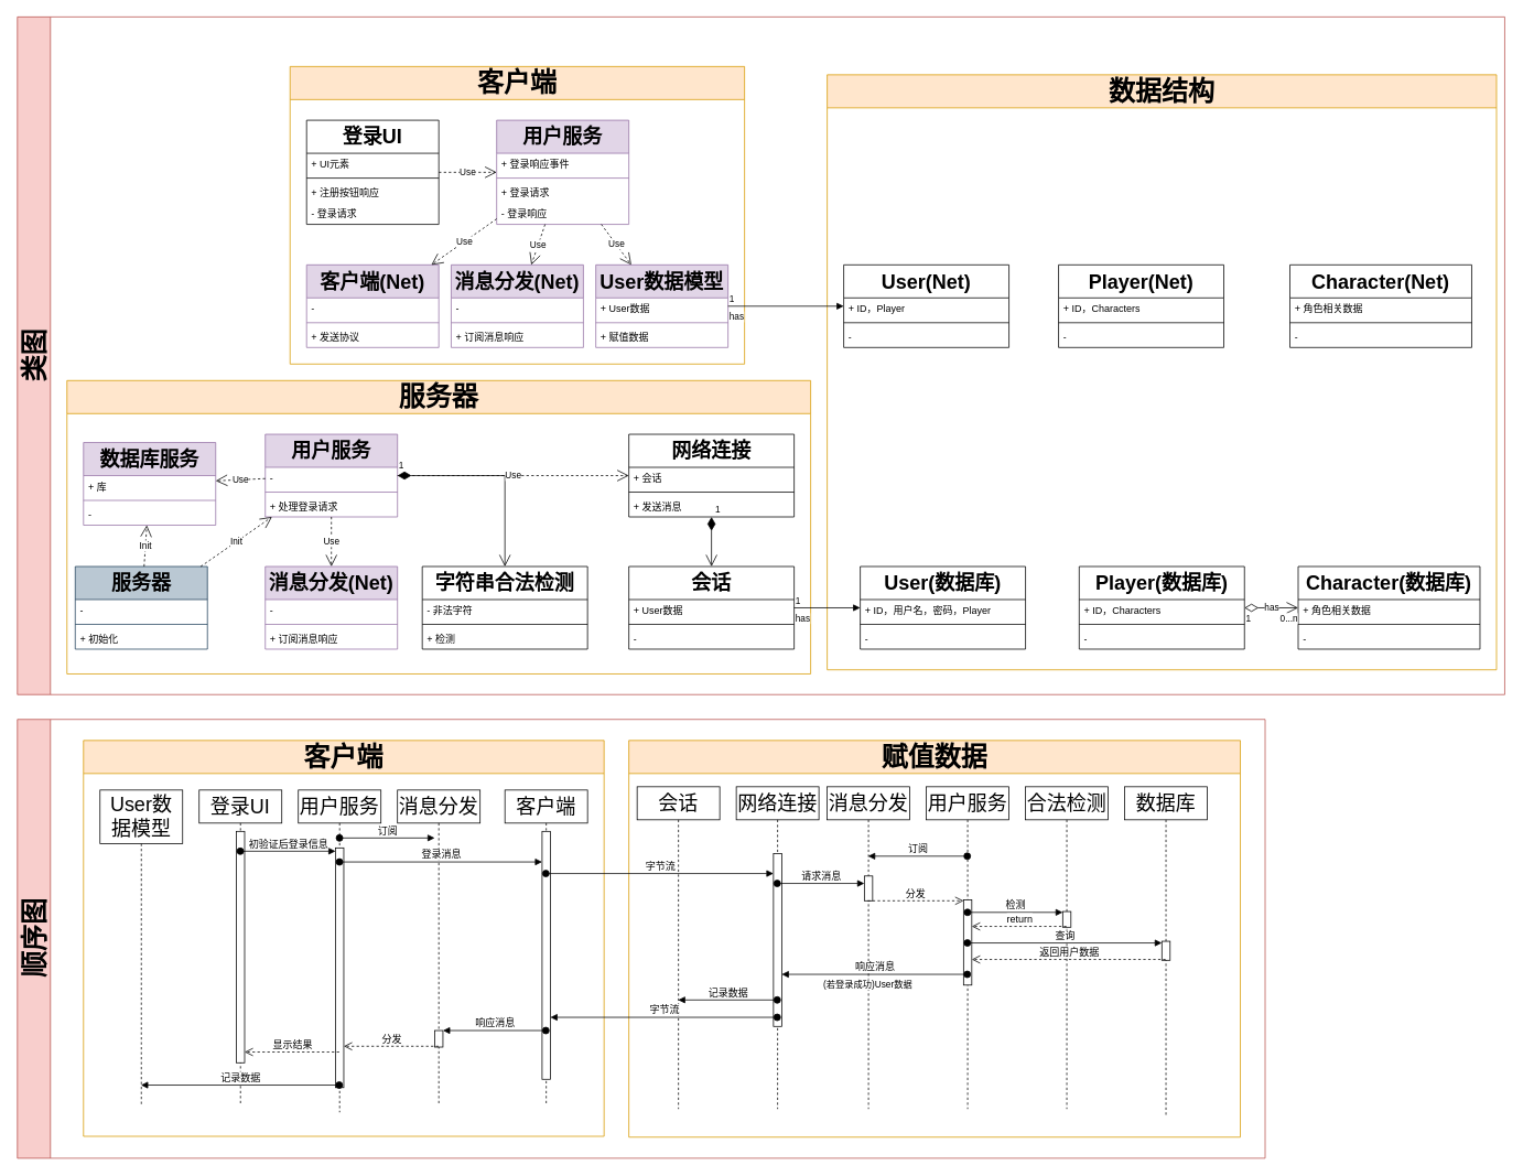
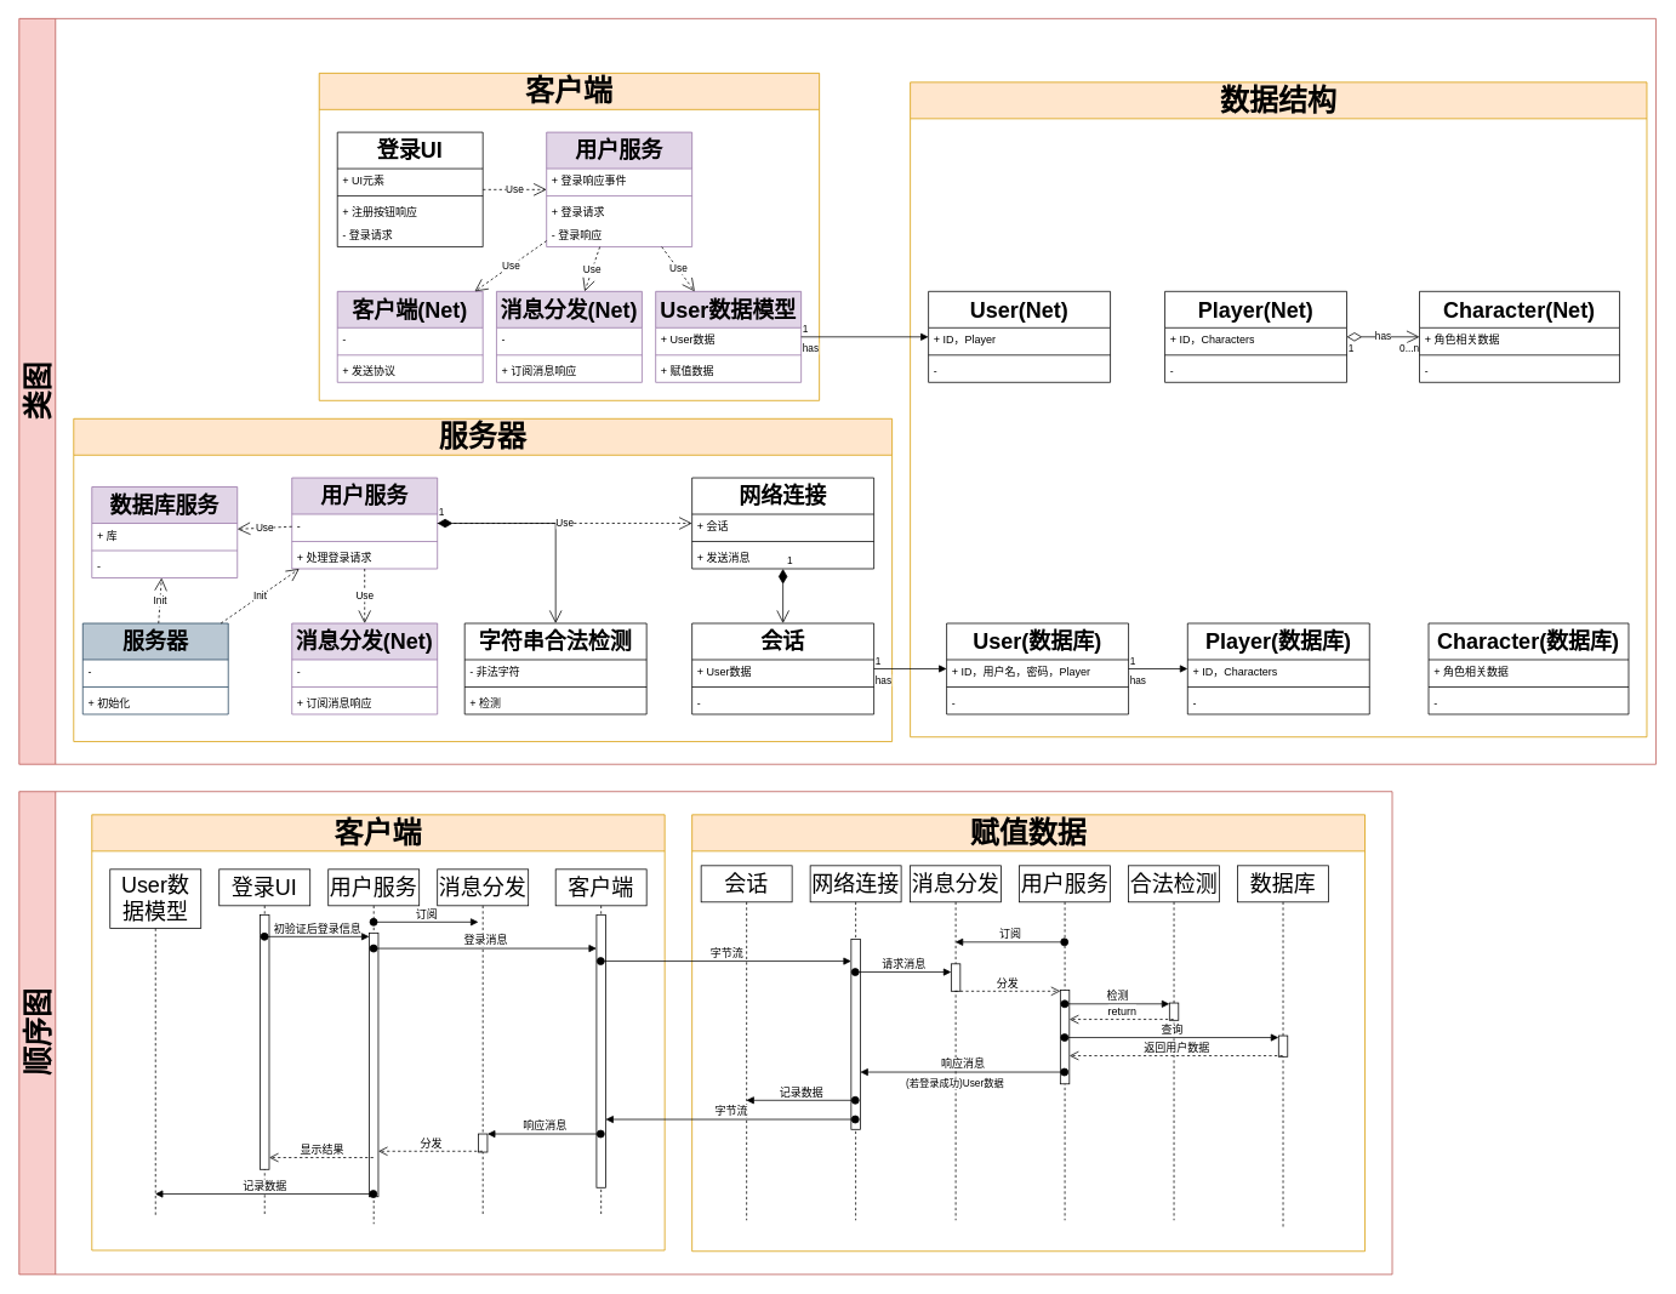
+ <mxCell id="82" value="has" style="endArrow=open;html=1;endSize=12;startArrow=diamondThin;startSize=14;startFill=0;edgeStyle=orthogonalEdgeStyle;rounded=0;" parent="66" source="78" target="85" edge="1"><mxGeometry relative="1" as="geometry"><mxPoint x="390" y="180" as="sourcePoint" /><mxPoint x="550" y="180" as="targetPoint" /></mxGeometry></mxCell>
+ <mxCell id="83" value="1" style="edgeLabel;resizable=0;html=1;align=left;verticalAlign=top;" parent="82" connectable="0" vertex="1"><mxGeometry x="-1" relative="1" as="geometry" /></mxCell>
+ <mxCell id="84" value="0...n" style="edgeLabel;resizable=0;html=1;align=right;verticalAlign=top;" parent="82" connectable="0" vertex="1"><mxGeometry x="1" relative="1" as="geometry" /></mxCell>
+ <mxCell id="89" value="has" style="endArrow=block;endFill=1;html=1;edgeStyle=orthogonalEdgeStyle;align=left;verticalAlign=top;rounded=0;" parent="66" source="95" target="91" edge="1"><mxGeometry x="-1" relative="1" as="geometry"><mxPoint x="240" y="540" as="sourcePoint" /><mxPoint x="400" y="540" as="targetPoint" /></mxGeometry></mxCell>
+ <mxCell id="90" value="1" style="edgeLabel;resizable=0;html=1;align=left;verticalAlign=bottom;" parent="89" connectable="0" vertex="1"><mxGeometry x="-1" relative="1" as="geometry" /></mxCell>
- <mxCell id="71" value="has" style="endArrow=open;html=1;endSize=12;startArrow=diamondThin;startSize=14;startFill=0;edgeStyle=orthogonalEdgeStyle;rounded=0;" parent="66" source="91" target="67" edge="1"><mxGeometry relative="1" as="geometry"><mxPoint x="390" y="440" as="sourcePoint" /><mxPoint x="550" y="440" as="targetPoint" /></mxGeometry></mxCell>
- <mxCell id="72" value="1" style="edgeLabel;resizable=0;html=1;align=left;verticalAlign=top;" parent="71" connectable="0" vertex="1"><mxGeometry x="-1" relative="1" as="geometry" /></mxCell>
- <mxCell id="73" value="0...n" style="edgeLabel;resizable=0;html=1;align=right;verticalAlign=top;" parent="71" connectable="0" vertex="1"><mxGeometry x="1" relative="1" as="geometry" /></mxCell>
